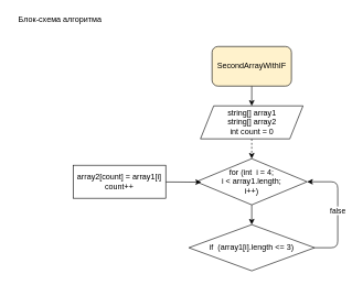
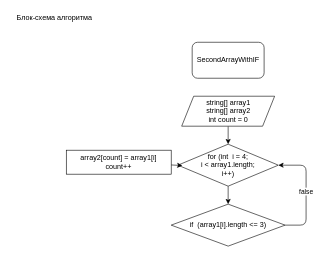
- <mxCell id="3" value="SecondArrayWithIF" style="rounded=1;whiteSpace=wrap;html=1;fillColor=#fff2cc;" vertex="1" parent="1"><mxGeometry x="320" y="70" width="120" height="60" as="geometry" /></mxCell>
+ <mxCell id="3" value="SecondArrayWithIF" style="rounded=1;whiteSpace=wrap;html=1;" vertex="1" parent="1"><mxGeometry x="320" y="70" width="120" height="60" as="geometry" /></mxCell>
- <mxCell id="2" value="" style="edgeStyle=none;html=1;" edge="1" parent="1" source="3" target="5"><mxGeometry relative="1" as="geometry" /></mxCell>
- <mxCell id="4" value="" style="edgeStyle=none;html=1;dashed=1;" edge="1" parent="1" source="5" target="7"><mxGeometry relative="1" as="geometry" /></mxCell>
+ <mxCell id="4" value="" style="edgeStyle=none;html=1;" edge="1" parent="1" source="5" target="7"><mxGeometry relative="1" as="geometry" /></mxCell>
- <mxCell id="11" value="array2[count] = array1[i]&lt;br&gt;count++" style="rounded=0;whiteSpace=wrap;html=1;" vertex="1" parent="1"><mxGeometry x="110" y="250" width="140" height="50" as="geometry" /></mxCell>
+ <mxCell id="11" value="array2[count] = array1[i]&lt;br&gt;count++" style="rounded=0;whiteSpace=wrap;html=1;" vertex="1" parent="1"><mxGeometry x="110" y="250" width="175" height="40" as="geometry" /></mxCell>
